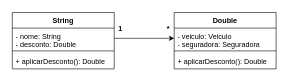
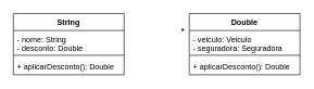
- <mxCell id="11" value="1" style="text;align=center;fontStyle=1;verticalAlign=middle;spacingLeft=3;spacingRight=3;strokeColor=none;rotatable=0;points=[[0,0.5],[1,0.5]];portConstraint=eastwest;html=1;" vertex="1" parent="1"><mxGeometry x="190" y="40" width="20" height="16" as="geometry" /></mxCell>
- <mxCell id="10" style="edgeStyle=orthogonalEdgeStyle;rounded=0;orthogonalLoop=1;jettySize=auto;html=1;" edge="1" parent="1" source="3" target="7"><mxGeometry relative="1" as="geometry" /></mxCell>
